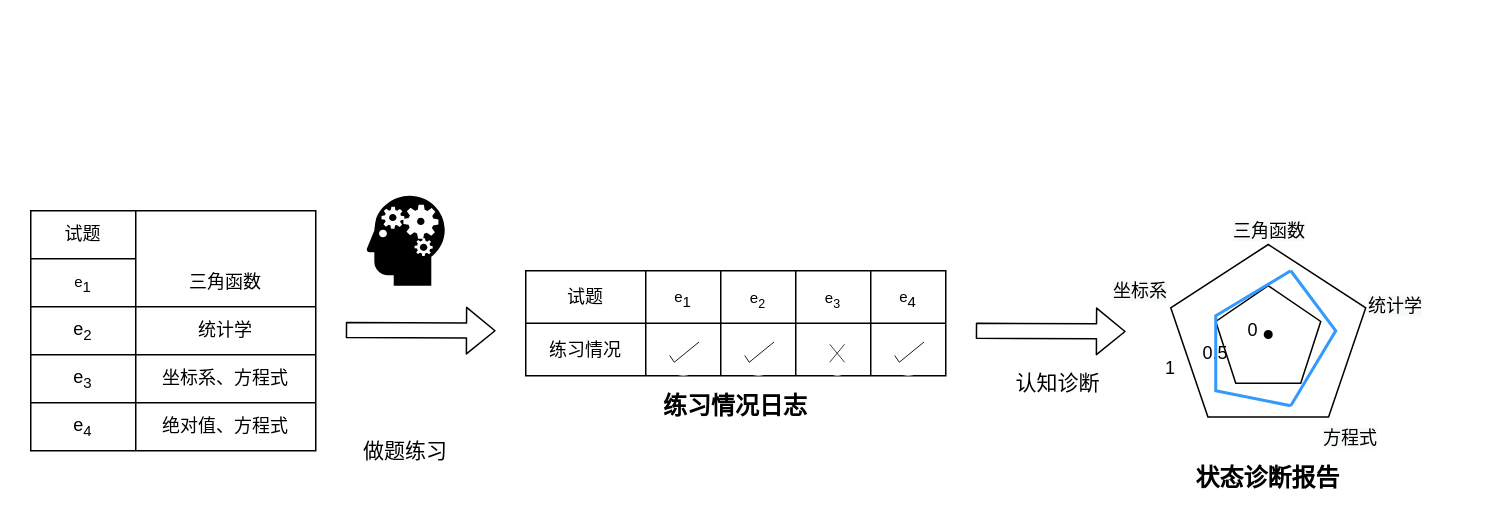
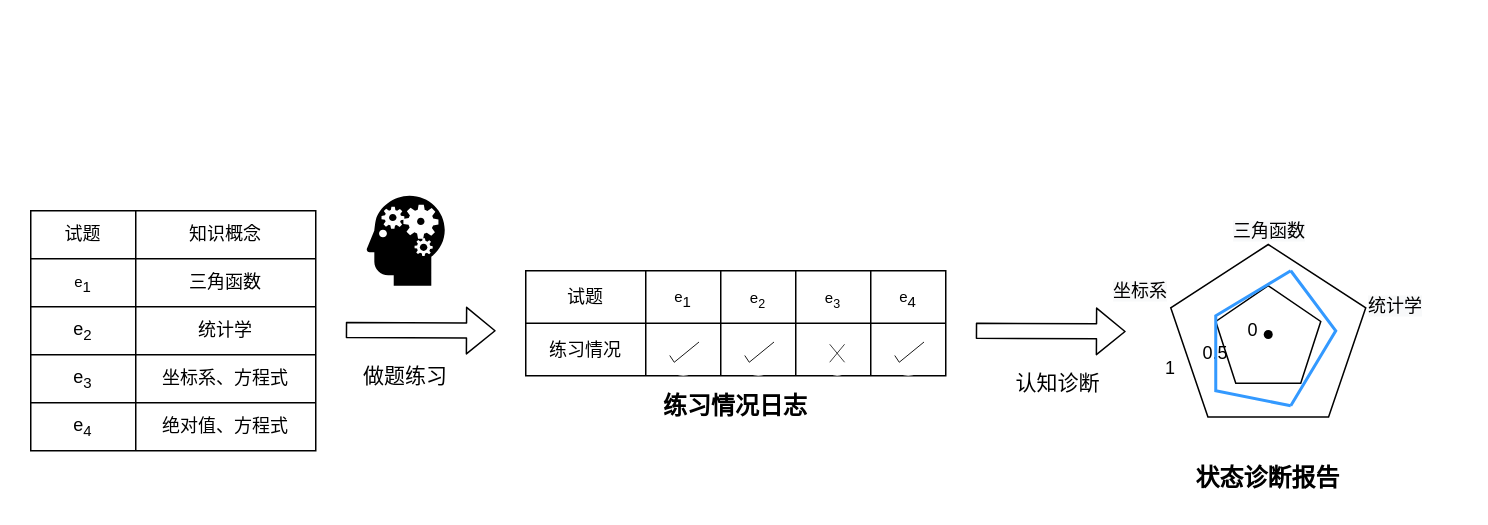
+ <mxCell id="6" value="知识概念" style="shape=partialRectangle;html=1;whiteSpace=wrap;connectable=0;overflow=hidden;fillColor=none;top=0;left=0;bottom=0;right=0;" vertex="1" parent="4"><mxGeometry x="70" width="120" height="32" as="geometry" /></mxCell>
- <mxCell id="44" value="&lt;span style=&quot;color: rgb(0, 0, 0); font-family: helvetica; font-size: 12px; font-style: normal; font-weight: 400; letter-spacing: normal; text-align: center; text-indent: 0px; text-transform: none; word-spacing: 0px; background-color: rgb(248, 249, 250); display: inline; float: none;&quot;&gt;方程式&lt;/span&gt;" style="text;whiteSpace=wrap;html=1;" vertex="1" parent="1"><mxGeometry x="880" y="277.5" width="60" height="30" as="geometry" /></mxCell>
- <mxCell id="20" value="&lt;font style=&quot;font-size: 14px&quot;&gt;做题练习&lt;/font&gt;" style="text;html=1;strokeColor=none;fillColor=none;align=center;verticalAlign=middle;whiteSpace=wrap;rounded=0;" vertex="1" parent="1"><mxGeometry x="240" y="290" width="60" height="20" as="geometry" /></mxCell>
+ <mxCell id="20" value="&lt;font style=&quot;font-size: 14px&quot;&gt;做题练习&lt;/font&gt;" style="text;html=1;strokeColor=none;fillColor=none;align=center;verticalAlign=middle;whiteSpace=wrap;rounded=0;" vertex="1" parent="1"><mxGeometry x="240" y="240" width="60" height="20" as="geometry" /></mxCell>
